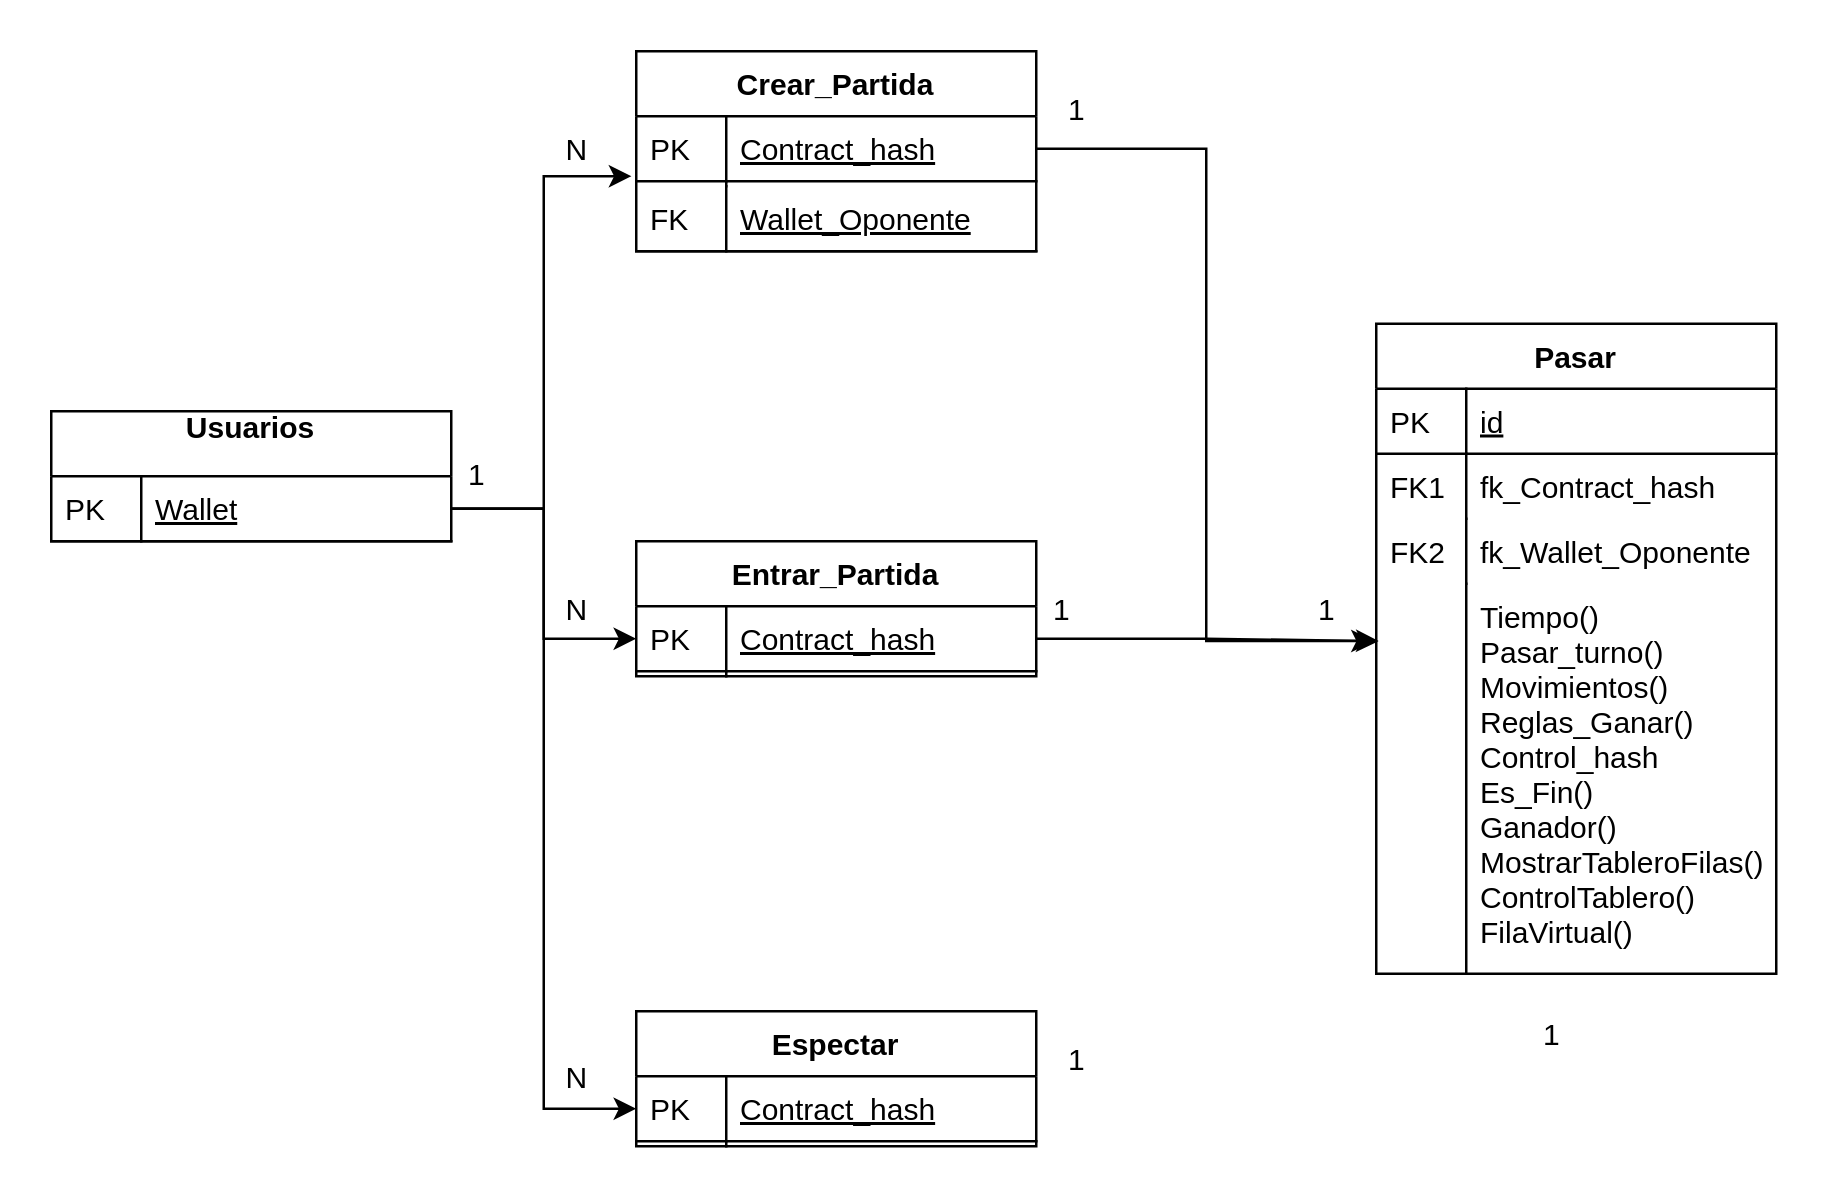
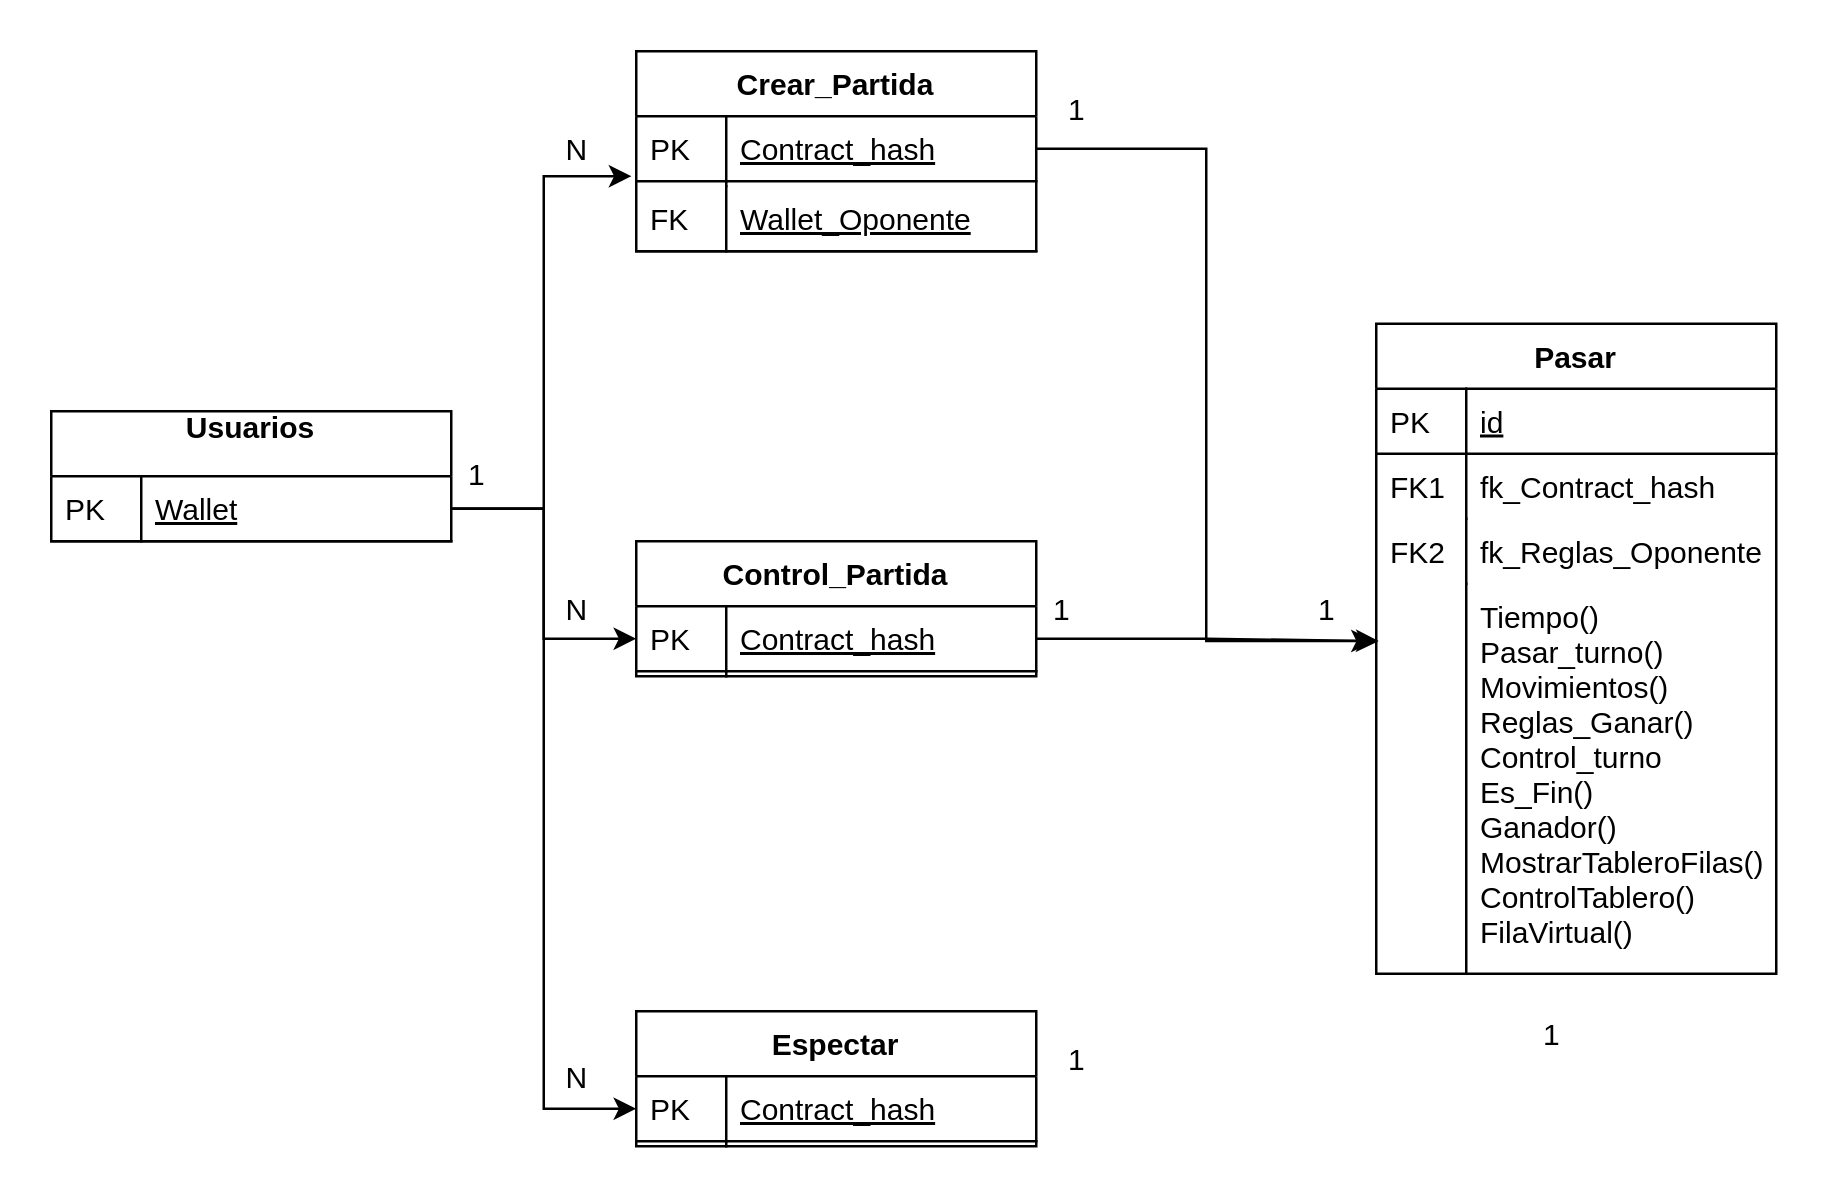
- <mxCell id="17" value="fk_Wallet_Oponente" style="shape=partialRectangle;top=0;left=0;right=0;bottom=0;align=left;verticalAlign=top;fillColor=none;spacingLeft=40;spacingRight=4;overflow=hidden;rotatable=0;points=[[0,0.5],[1,0.5]];portConstraint=eastwest;dropTarget=0;rounded=0;shadow=0;strokeWidth=1;" vertex="1" parent="12"><mxGeometry y="78" width="160" height="26" as="geometry" /></mxCell>
+ <mxCell id="17" value="fk_Reglas_Oponente" style="shape=partialRectangle;top=0;left=0;right=0;bottom=0;align=left;verticalAlign=top;fillColor=none;spacingLeft=40;spacingRight=4;overflow=hidden;rotatable=0;points=[[0,0.5],[1,0.5]];portConstraint=eastwest;dropTarget=0;rounded=0;shadow=0;strokeWidth=1;" vertex="1" parent="12"><mxGeometry y="78" width="160" height="26" as="geometry" /></mxCell>
- <mxCell id="21" value="Entrar_Partida" style="swimlane;fontStyle=1;childLayout=stackLayout;horizontal=1;startSize=26;horizontalStack=0;resizeParent=1;resizeLast=0;collapsible=1;marginBottom=0;rounded=0;shadow=0;strokeWidth=1;" vertex="1" parent="1"><mxGeometry x="254" y="216" width="160" height="54" as="geometry"><mxRectangle x="20" y="80" width="160" height="26" as="alternateBounds" /></mxGeometry></mxCell>
+ <mxCell id="21" value="Control_Partida" style="swimlane;fontStyle=1;childLayout=stackLayout;horizontal=1;startSize=26;horizontalStack=0;resizeParent=1;resizeLast=0;collapsible=1;marginBottom=0;rounded=0;shadow=0;strokeWidth=1;" vertex="1" parent="1"><mxGeometry x="254" y="216" width="160" height="54" as="geometry"><mxRectangle x="20" y="80" width="160" height="26" as="alternateBounds" /></mxGeometry></mxCell>
- <mxCell id="19" value="Tiempo()&#10;Pasar_turno()&#10;Movimientos()&#10;Reglas_Ganar()&#10;Control_hash&#10;Es_Fin()&#10;Ganador()&#10;MostrarTableroFilas()&#10;ControlTablero()&#10;FilaVirtual()" style="shape=partialRectangle;top=0;left=0;right=0;bottom=0;align=left;verticalAlign=top;fillColor=none;spacingLeft=40;spacingRight=4;overflow=hidden;rotatable=0;points=[[0,0.5],[1,0.5]];portConstraint=eastwest;dropTarget=0;rounded=0;shadow=0;strokeWidth=1;" parent="12" vertex="1"><mxGeometry y="104" width="160" height="156" as="geometry" /></mxCell>
+ <mxCell id="19" value="Tiempo()&#10;Pasar_turno()&#10;Movimientos()&#10;Reglas_Ganar()&#10;Control_turno&#10;Es_Fin()&#10;Ganador()&#10;MostrarTableroFilas()&#10;ControlTablero()&#10;FilaVirtual()" style="shape=partialRectangle;top=0;left=0;right=0;bottom=0;align=left;verticalAlign=top;fillColor=none;spacingLeft=40;spacingRight=4;overflow=hidden;rotatable=0;points=[[0,0.5],[1,0.5]];portConstraint=eastwest;dropTarget=0;rounded=0;shadow=0;strokeWidth=1;" parent="12" vertex="1"><mxGeometry y="104" width="160" height="156" as="geometry" /></mxCell>
